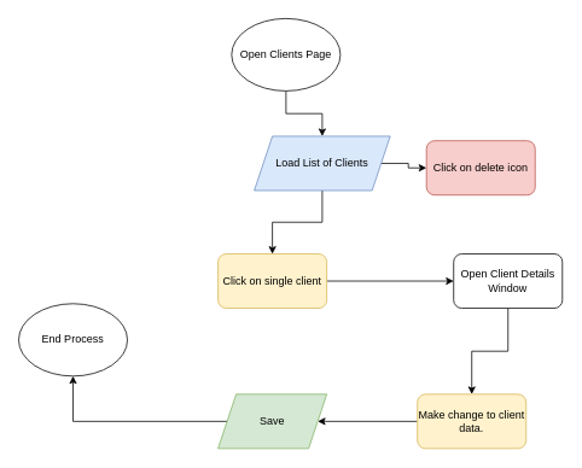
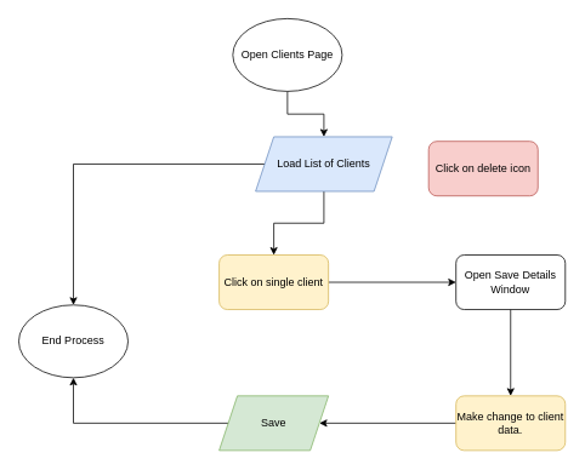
- <mxCell id="5" style="edgeStyle=orthogonalEdgeStyle;rounded=0;orthogonalLoop=1;jettySize=auto;html=1;entryX=0;entryY=0.5;entryDx=0;entryDy=0;" edge="1" parent="1" source="6" target="16"><mxGeometry relative="1" as="geometry"><mxPoint x="460" y="185" as="targetPoint" /></mxGeometry></mxCell>
+ <mxCell id="5" style="edgeStyle=orthogonalEdgeStyle;rounded=0;orthogonalLoop=1;jettySize=auto;html=1;" edge="1" parent="1" source="6" target="7"><mxGeometry relative="1" as="geometry"><mxPoint x="460" y="185" as="targetPoint" /></mxGeometry></mxCell>
- <mxCell id="11" value="Open Client Details Window" style="rounded=1;whiteSpace=wrap;html=1;" vertex="1" parent="1"><mxGeometry x="500" y="280" width="120" height="60" as="geometry" /></mxCell>
+ <mxCell id="11" value="Open Save Details Window" style="rounded=1;whiteSpace=wrap;html=1;" vertex="1" parent="1"><mxGeometry x="500" y="280" width="120" height="60" as="geometry" /></mxCell>
- <mxCell id="13" value="Make change to client data." style="rounded=1;whiteSpace=wrap;html=1;fillColor=#fff2cc;strokeColor=#d6b656;" vertex="1" parent="1"><mxGeometry x="460" y="435" width="120" height="60" as="geometry" /></mxCell>
+ <mxCell id="13" value="Make change to client data." style="rounded=1;whiteSpace=wrap;html=1;fillColor=#fff2cc;strokeColor=#d6b656;" vertex="1" parent="1"><mxGeometry x="500" y="435" width="120" height="60" as="geometry" /></mxCell>
